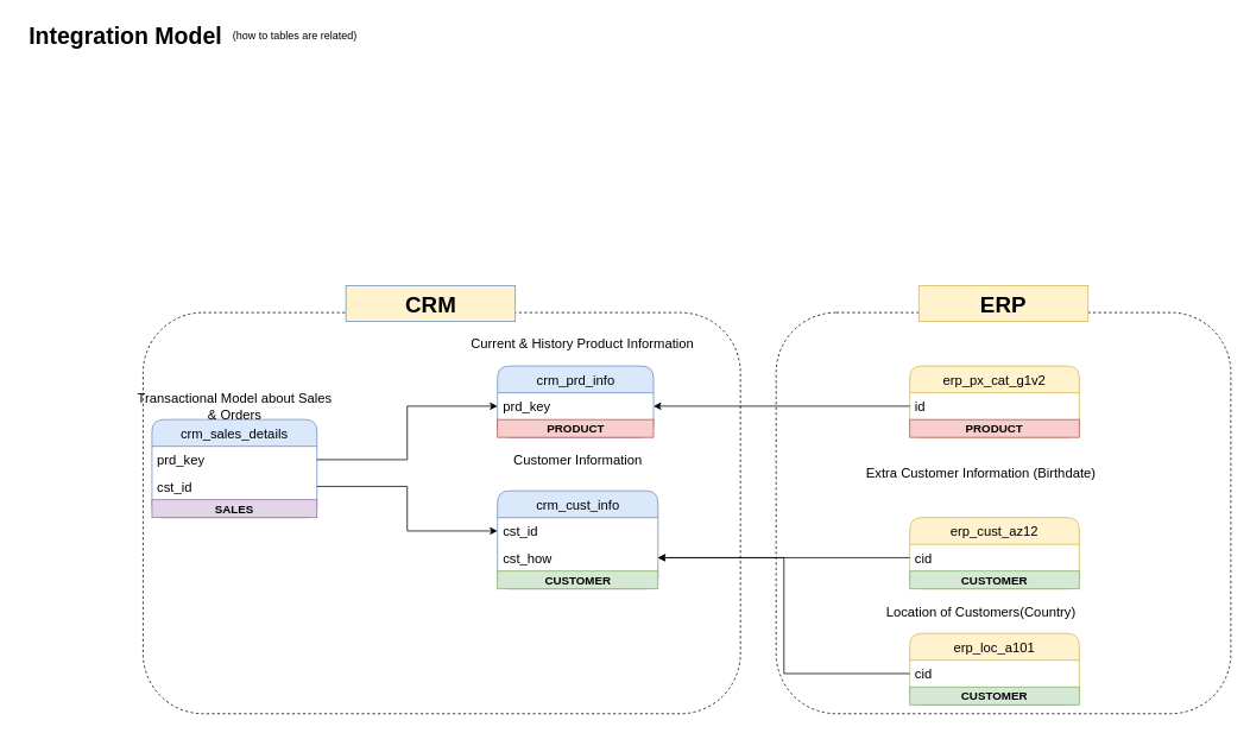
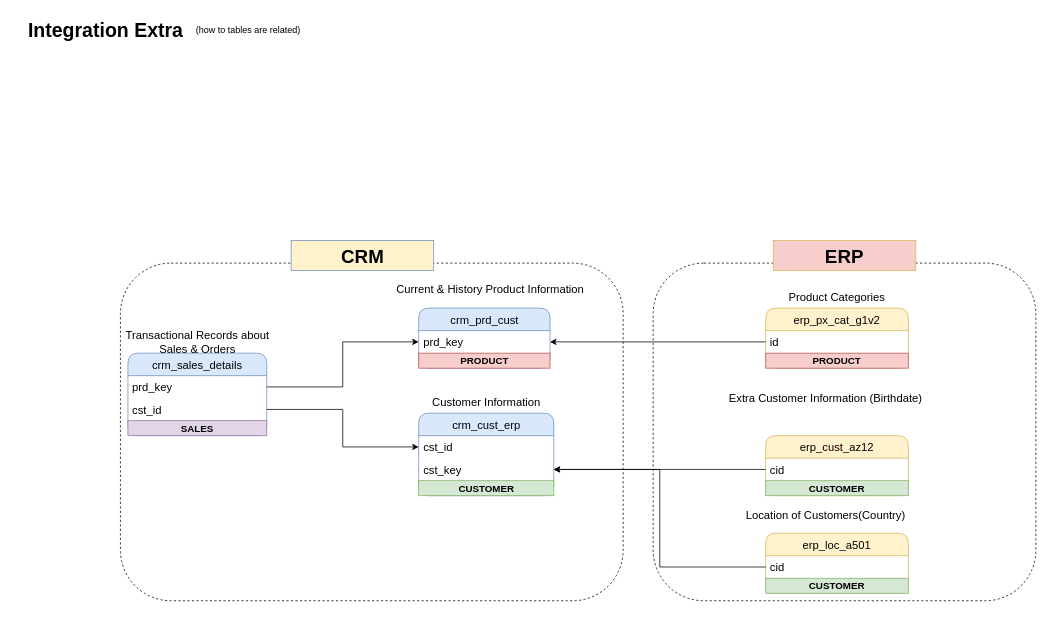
- <mxCell id="9" value="&lt;b&gt;&lt;font style=&quot;font-size: 26px;&quot;&gt;Integration Model&lt;/font&gt;&lt;/b&gt;" style="text;html=1;align=center;verticalAlign=middle;resizable=0;points=[];autosize=1;strokeColor=none;fillColor=none;" parent="1" vertex="1"><mxGeometry x="20" y="20" width="240" height="40" as="geometry" /></mxCell>
+ <mxCell id="9" value="&lt;b&gt;&lt;font style=&quot;font-size: 26px;&quot;&gt;Integration Extra&lt;/font&gt;&lt;/b&gt;" style="text;html=1;align=center;verticalAlign=middle;resizable=0;points=[];autosize=1;strokeColor=none;fillColor=none;" parent="1" vertex="1"><mxGeometry x="20" y="20" width="240" height="40" as="geometry" /></mxCell>
- <mxCell id="38" value="&lt;font style=&quot;font-size: 25px;&quot;&gt;&lt;b style=&quot;&quot;&gt;ERP&lt;/b&gt;&lt;/font&gt;" style="rounded=0;whiteSpace=wrap;html=1;fillColor=#fff2cc;strokeColor=#d6b656;" parent="1" vertex="1"><mxGeometry x="1030" y="320" width="190" height="40" as="geometry" /></mxCell>
+ <mxCell id="38" value="&lt;font style=&quot;font-size: 25px;&quot;&gt;&lt;b style=&quot;&quot;&gt;ERP&lt;/b&gt;&lt;/font&gt;" style="rounded=0;whiteSpace=wrap;html=1;fillColor=#f8cecc;strokeColor=#d6b656;" parent="1" vertex="1"><mxGeometry x="1030" y="320" width="190" height="40" as="geometry" /></mxCell>
+ <mxCell id="35" value="Product Categories" style="text;html=1;align=center;verticalAlign=middle;whiteSpace=wrap;rounded=0;fontSize=15;" parent="1" vertex="1"><mxGeometry x="945" y="380" width="340" height="30" as="geometry" /></mxCell>
- <mxCell id="11" value="crm_prd_info" style="swimlane;fontStyle=0;childLayout=stackLayout;horizontal=1;startSize=30;horizontalStack=0;resizeParent=1;resizeParentMax=0;resizeLast=0;collapsible=1;marginBottom=0;whiteSpace=wrap;html=1;fillColor=#dae8fc;strokeColor=#6c8ebf;fontSize=15;rounded=1;" parent="1" vertex="1"><mxGeometry x="557.5" y="410" width="175" height="80" as="geometry" /></mxCell>
+ <mxCell id="11" value="crm_prd_cust" style="swimlane;fontStyle=0;childLayout=stackLayout;horizontal=1;startSize=30;horizontalStack=0;resizeParent=1;resizeParentMax=0;resizeLast=0;collapsible=1;marginBottom=0;whiteSpace=wrap;html=1;fillColor=#dae8fc;strokeColor=#6c8ebf;fontSize=15;rounded=1;" parent="1" vertex="1"><mxGeometry x="557.5" y="410" width="175" height="80" as="geometry" /></mxCell>
- <mxCell id="19" value="&lt;font&gt;Transactional Model about Sales &amp;amp; Orders&lt;/font&gt;" style="text;html=1;align=center;verticalAlign=middle;whiteSpace=wrap;rounded=0;fontSize=15;" parent="1" vertex="1"><mxGeometry x="152.5" y="440" width="220" height="30" as="geometry" /></mxCell>
+ <mxCell id="19" value="&lt;font&gt;Transactional Records about Sales &amp;amp; Orders&lt;/font&gt;" style="text;html=1;align=center;verticalAlign=middle;whiteSpace=wrap;rounded=0;fontSize=15;" parent="1" vertex="1"><mxGeometry x="152.5" y="440" width="220" height="30" as="geometry" /></mxCell>
- <mxCell id="8" value="&lt;font&gt;Customer Information&lt;/font&gt;" style="text;html=1;align=center;verticalAlign=middle;whiteSpace=wrap;rounded=0;fontSize=15;" parent="1" vertex="1"><mxGeometry x="542.5" y="500" width="210" height="30" as="geometry" /></mxCell>
+ <mxCell id="8" value="&lt;font&gt;Customer Information&lt;/font&gt;" style="text;html=1;align=center;verticalAlign=middle;whiteSpace=wrap;rounded=0;fontSize=15;" parent="1" vertex="1"><mxGeometry x="542.5" y="520" width="210" height="30" as="geometry" /></mxCell>
- <mxCell id="4" value="crm_cust_info" style="swimlane;fontStyle=0;childLayout=stackLayout;horizontal=1;startSize=30;horizontalStack=0;resizeParent=1;resizeParentMax=0;resizeLast=0;collapsible=1;marginBottom=0;whiteSpace=wrap;html=1;fillColor=#dae8fc;strokeColor=#6c8ebf;fontSize=15;rounded=1;" parent="1" vertex="1"><mxGeometry x="557.5" y="550" width="180" height="110" as="geometry" /></mxCell>
+ <mxCell id="4" value="crm_cust_erp" style="swimlane;fontStyle=0;childLayout=stackLayout;horizontal=1;startSize=30;horizontalStack=0;resizeParent=1;resizeParentMax=0;resizeLast=0;collapsible=1;marginBottom=0;whiteSpace=wrap;html=1;fillColor=#dae8fc;strokeColor=#6c8ebf;fontSize=15;rounded=1;" parent="1" vertex="1"><mxGeometry x="557.5" y="550" width="180" height="110" as="geometry" /></mxCell>
- <mxCell id="6" value="cst_how" style="text;strokeColor=none;fillColor=none;align=left;verticalAlign=middle;spacingLeft=4;spacingRight=4;overflow=hidden;points=[[0,0.5],[1,0.5]];portConstraint=eastwest;rotatable=0;whiteSpace=wrap;html=1;fontSize=15;rounded=1;" parent="4" vertex="1"><mxGeometry y="60" width="180" height="30" as="geometry" /></mxCell>
+ <mxCell id="6" value="cst_key" style="text;strokeColor=none;fillColor=none;align=left;verticalAlign=middle;spacingLeft=4;spacingRight=4;overflow=hidden;points=[[0,0.5],[1,0.5]];portConstraint=eastwest;rotatable=0;whiteSpace=wrap;html=1;fontSize=15;rounded=1;" parent="4" vertex="1"><mxGeometry y="60" width="180" height="30" as="geometry" /></mxCell>
- <mxCell id="27" value="erp_loc_a101" style="swimlane;fontStyle=0;childLayout=stackLayout;horizontal=1;startSize=30;horizontalStack=0;resizeParent=1;resizeParentMax=0;resizeLast=0;collapsible=1;marginBottom=0;whiteSpace=wrap;html=1;fillColor=#fff2cc;strokeColor=#d6b656;fontSize=15;rounded=1;" parent="1" vertex="1"><mxGeometry x="1020" y="710" width="190" height="80" as="geometry"><mxRectangle x="1065" y="360" width="140" height="30" as="alternateBounds" /></mxGeometry></mxCell>
+ <mxCell id="27" value="erp_loc_a501" style="swimlane;fontStyle=0;childLayout=stackLayout;horizontal=1;startSize=30;horizontalStack=0;resizeParent=1;resizeParentMax=0;resizeLast=0;collapsible=1;marginBottom=0;whiteSpace=wrap;html=1;fillColor=#fff2cc;strokeColor=#d6b656;fontSize=15;rounded=1;" parent="1" vertex="1"><mxGeometry x="1020" y="710" width="190" height="80" as="geometry"><mxRectangle x="1065" y="360" width="140" height="30" as="alternateBounds" /></mxGeometry></mxCell>
